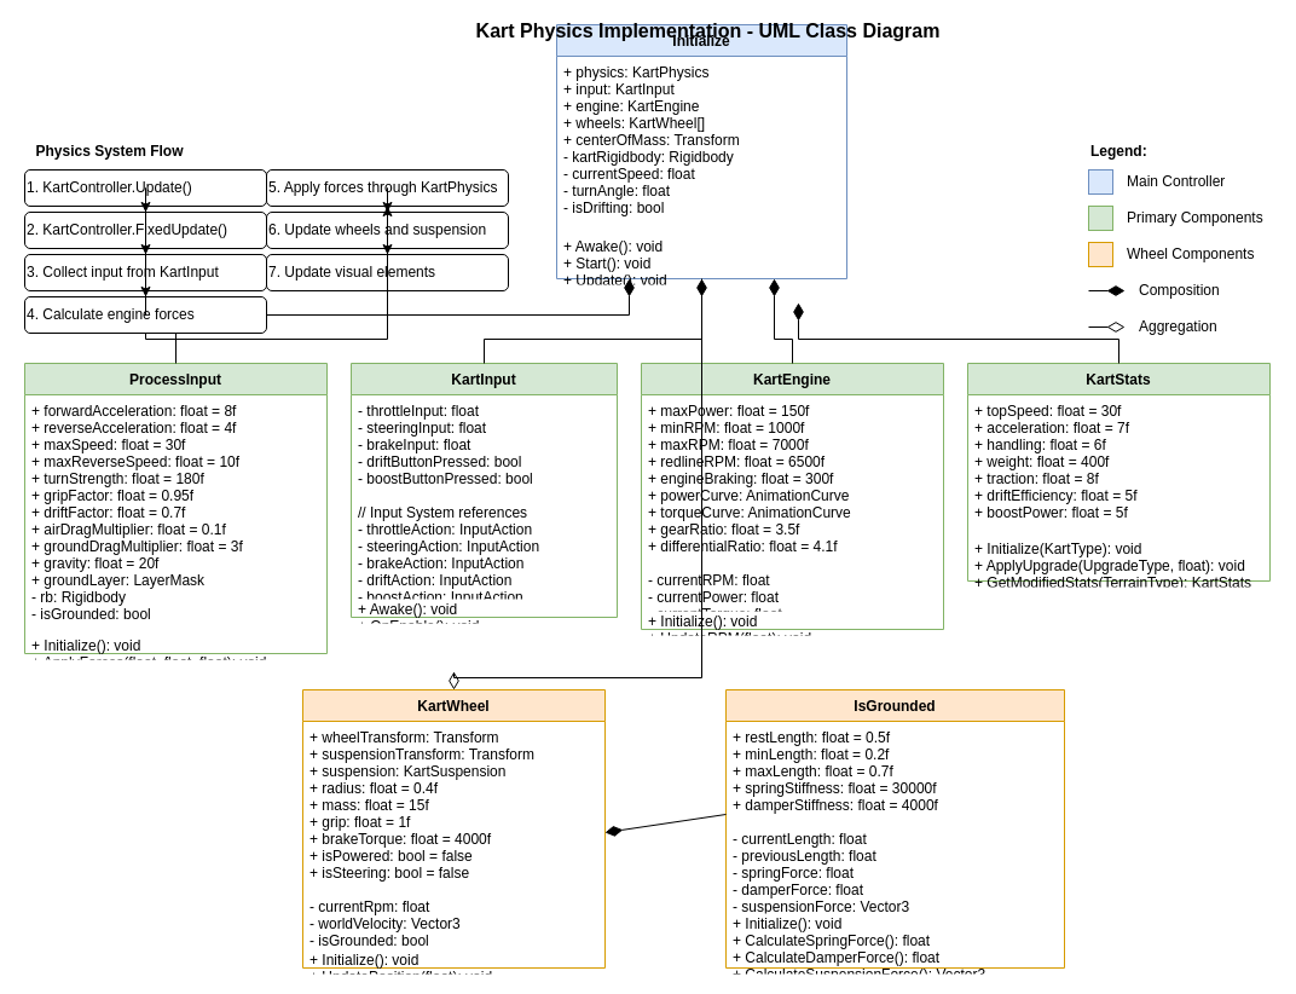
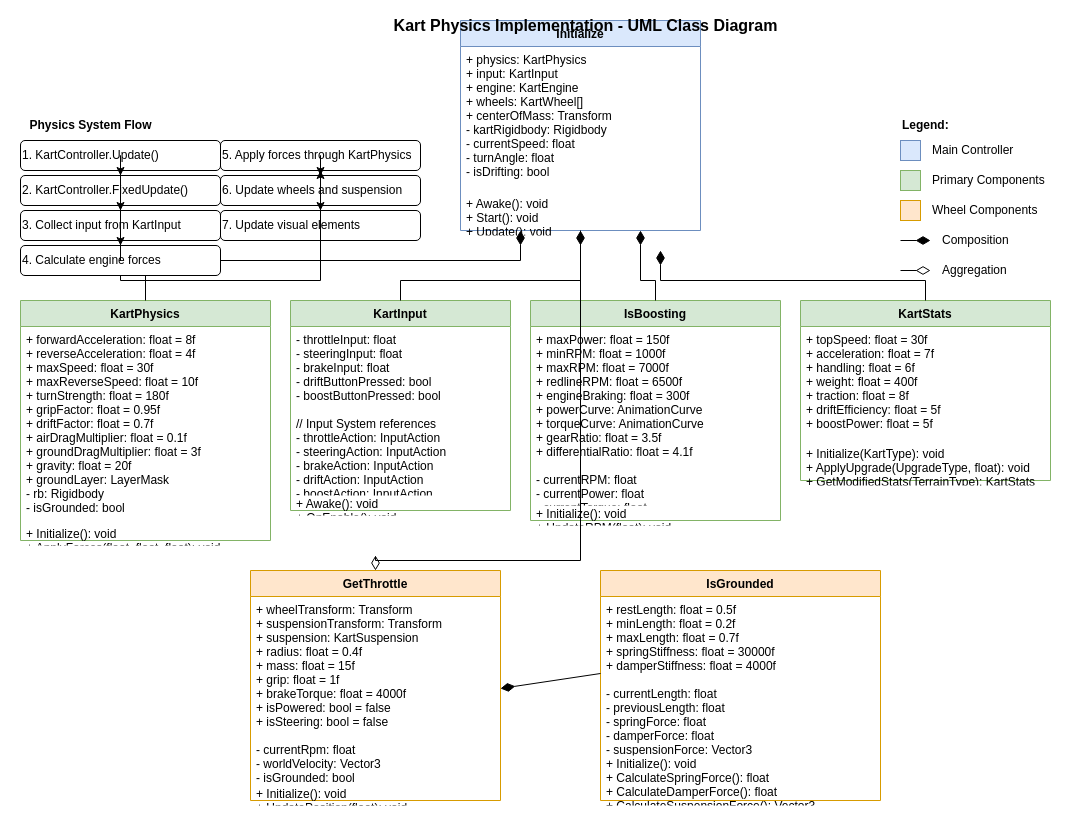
- <mxCell id="5" value="ProcessInput" style="swimlane;fontStyle=1;align=center;verticalAlign=top;childLayout=stackLayout;horizontal=1;startSize=26;horizontalStack=0;resizeParent=1;resizeParentMax=0;resizeLast=0;collapsible=1;marginBottom=0;fillColor=#d5e8d4;strokeColor=#82b366;" parent="1" vertex="1"><mxGeometry x="20" y="300" width="250" height="240" as="geometry" /></mxCell>
+ <mxCell id="5" value="KartPhysics" style="swimlane;fontStyle=1;align=center;verticalAlign=top;childLayout=stackLayout;horizontal=1;startSize=26;horizontalStack=0;resizeParent=1;resizeParentMax=0;resizeLast=0;collapsible=1;marginBottom=0;fillColor=#d5e8d4;strokeColor=#82b366;" parent="1" vertex="1"><mxGeometry x="20" y="300" width="250" height="240" as="geometry" /></mxCell>
- <mxCell id="11" value="KartEngine" style="swimlane;fontStyle=1;align=center;verticalAlign=top;childLayout=stackLayout;horizontal=1;startSize=26;horizontalStack=0;resizeParent=1;resizeParentMax=0;resizeLast=0;collapsible=1;marginBottom=0;fillColor=#d5e8d4;strokeColor=#82b366;" parent="1" vertex="1"><mxGeometry x="530" y="300" width="250" height="220" as="geometry" /></mxCell>
+ <mxCell id="11" value="IsBoosting" style="swimlane;fontStyle=1;align=center;verticalAlign=top;childLayout=stackLayout;horizontal=1;startSize=26;horizontalStack=0;resizeParent=1;resizeParentMax=0;resizeLast=0;collapsible=1;marginBottom=0;fillColor=#d5e8d4;strokeColor=#82b366;" parent="1" vertex="1"><mxGeometry x="530" y="300" width="250" height="220" as="geometry" /></mxCell>
- <mxCell id="17" value="KartWheel" style="swimlane;fontStyle=1;align=center;verticalAlign=top;childLayout=stackLayout;horizontal=1;startSize=26;horizontalStack=0;resizeParent=1;resizeParentMax=0;resizeLast=0;collapsible=1;marginBottom=0;fillColor=#ffe6cc;strokeColor=#d79b00;" parent="1" vertex="1"><mxGeometry x="250" y="570" width="250" height="230" as="geometry" /></mxCell>
+ <mxCell id="17" value="GetThrottle" style="swimlane;fontStyle=1;align=center;verticalAlign=top;childLayout=stackLayout;horizontal=1;startSize=26;horizontalStack=0;resizeParent=1;resizeParentMax=0;resizeLast=0;collapsible=1;marginBottom=0;fillColor=#ffe6cc;strokeColor=#d79b00;" parent="1" vertex="1"><mxGeometry x="250" y="570" width="250" height="230" as="geometry" /></mxCell>
